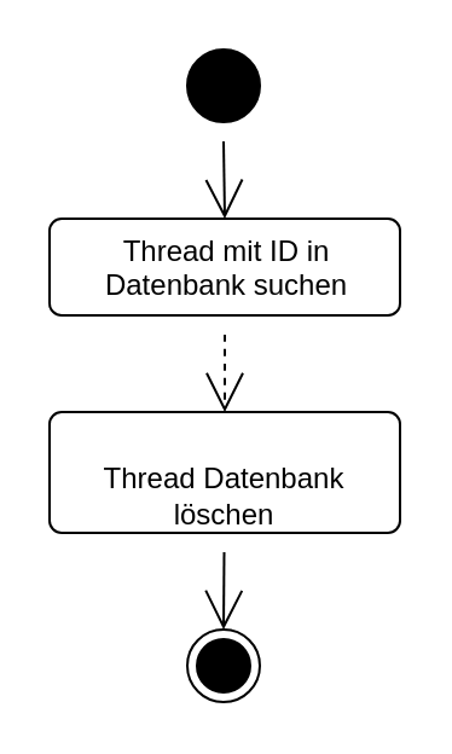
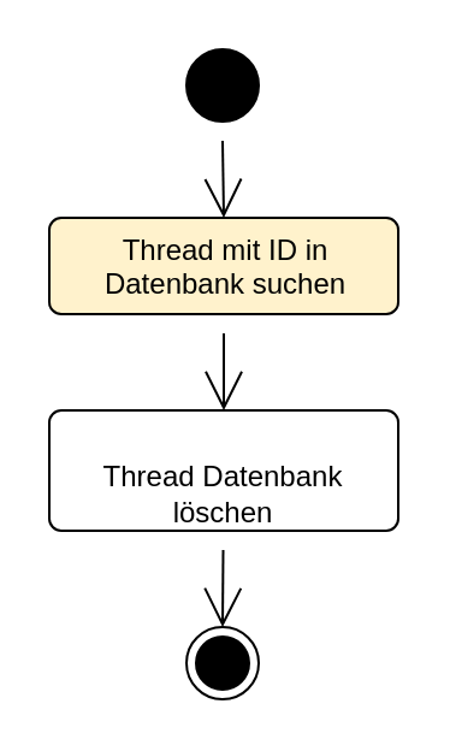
- <mxCell id="5" value="Thread mit ID in &lt;br&gt;Datenbank suchen" style="html=1;align=center;verticalAlign=top;rounded=1;absoluteArcSize=1;arcSize=10;dashed=0;" vertex="1" parent="1"><mxGeometry x="20" y="90" width="145" height="40" as="geometry" /></mxCell>
+ <mxCell id="5" value="Thread mit ID in &lt;br&gt;Datenbank suchen" style="html=1;align=center;verticalAlign=top;rounded=1;absoluteArcSize=1;arcSize=10;dashed=0;fillColor=#fff2cc;" vertex="1" parent="1"><mxGeometry x="20" y="90" width="145" height="40" as="geometry" /></mxCell>
- <mxCell id="4" style="edgeStyle=none;curved=1;rounded=0;orthogonalLoop=1;jettySize=auto;html=1;entryX=0.5;entryY=0;entryDx=0;entryDy=0;endArrow=open;startSize=14;endSize=14;sourcePerimeterSpacing=8;targetPerimeterSpacing=8;dashed=1;" edge="1" parent="1" source="5" target="7"><mxGeometry relative="1" as="geometry" /></mxCell>
+ <mxCell id="4" style="edgeStyle=none;curved=1;rounded=0;orthogonalLoop=1;jettySize=auto;html=1;entryX=0.5;entryY=0;entryDx=0;entryDy=0;endArrow=open;startSize=14;endSize=14;sourcePerimeterSpacing=8;targetPerimeterSpacing=8;" edge="1" parent="1" source="5" target="7"><mxGeometry relative="1" as="geometry" /></mxCell>
